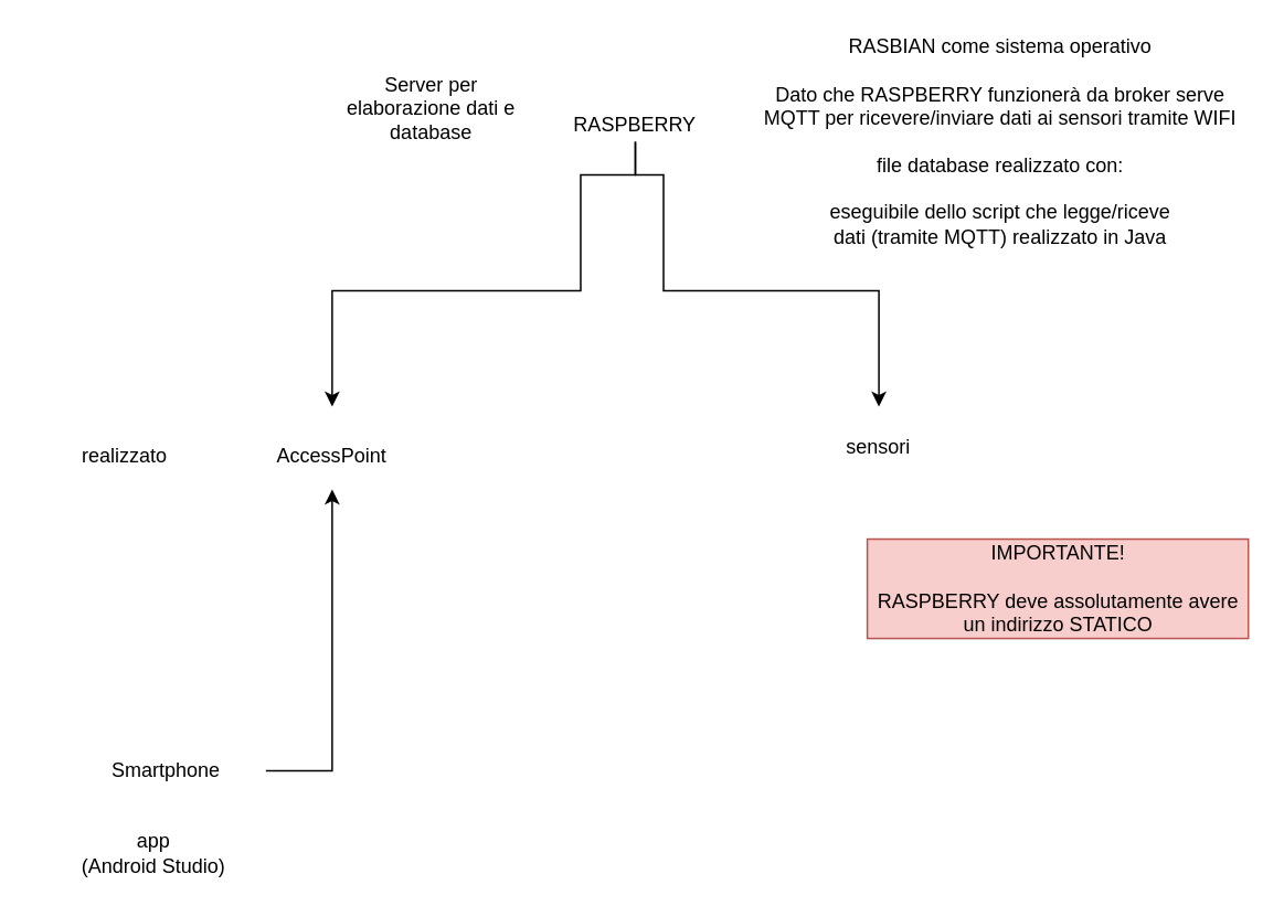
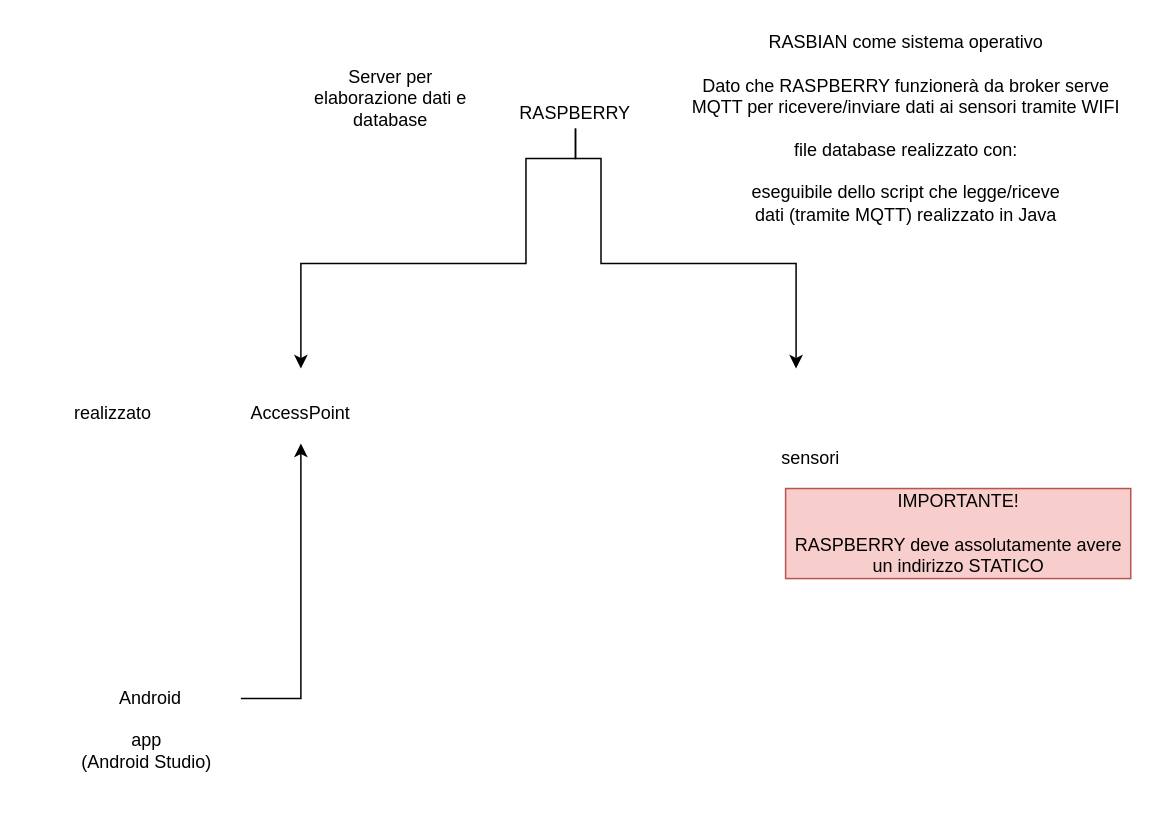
- <mxCell id="11" value="sensori" style="text;html=1;strokeColor=none;fillColor=none;align=center;verticalAlign=middle;whiteSpace=wrap;rounded=0;" parent="1" vertex="1"><mxGeometry x="510" y="260" width="40" height="20" as="geometry" /></mxCell>
+ <mxCell id="11" value="sensori" style="text;html=1;strokeColor=none;fillColor=none;align=center;verticalAlign=middle;whiteSpace=wrap;rounded=0;" parent="1" vertex="1"><mxGeometry x="520" y="295" width="40" height="20" as="geometry" /></mxCell>
- <mxCell id="6" value="Smartphone" style="text;html=1;strokeColor=none;fillColor=none;align=center;verticalAlign=middle;whiteSpace=wrap;rounded=0;" parent="1" vertex="1"><mxGeometry x="40" y="455" width="120" height="20" as="geometry" /></mxCell>
+ <mxCell id="6" value="Android" style="text;html=1;strokeColor=none;fillColor=none;align=center;verticalAlign=middle;whiteSpace=wrap;rounded=0;" parent="1" vertex="1"><mxGeometry x="40" y="455" width="120" height="20" as="geometry" /></mxCell>
- <mxCell id="8" value="app &lt;br&gt;(Android Studio)" style="text;html=1;strokeColor=none;fillColor=none;align=center;verticalAlign=middle;whiteSpace=wrap;rounded=0;" parent="1" vertex="1"><mxGeometry x="35" y="490" width="115" height="50" as="geometry" /></mxCell>
+ <mxCell id="8" value="app &lt;br&gt;(Android Studio)" style="text;html=1;strokeColor=none;fillColor=none;align=center;verticalAlign=middle;whiteSpace=wrap;rounded=0;" parent="1" vertex="1"><mxGeometry x="40" y="475" width="115" height="50" as="geometry" /></mxCell>
